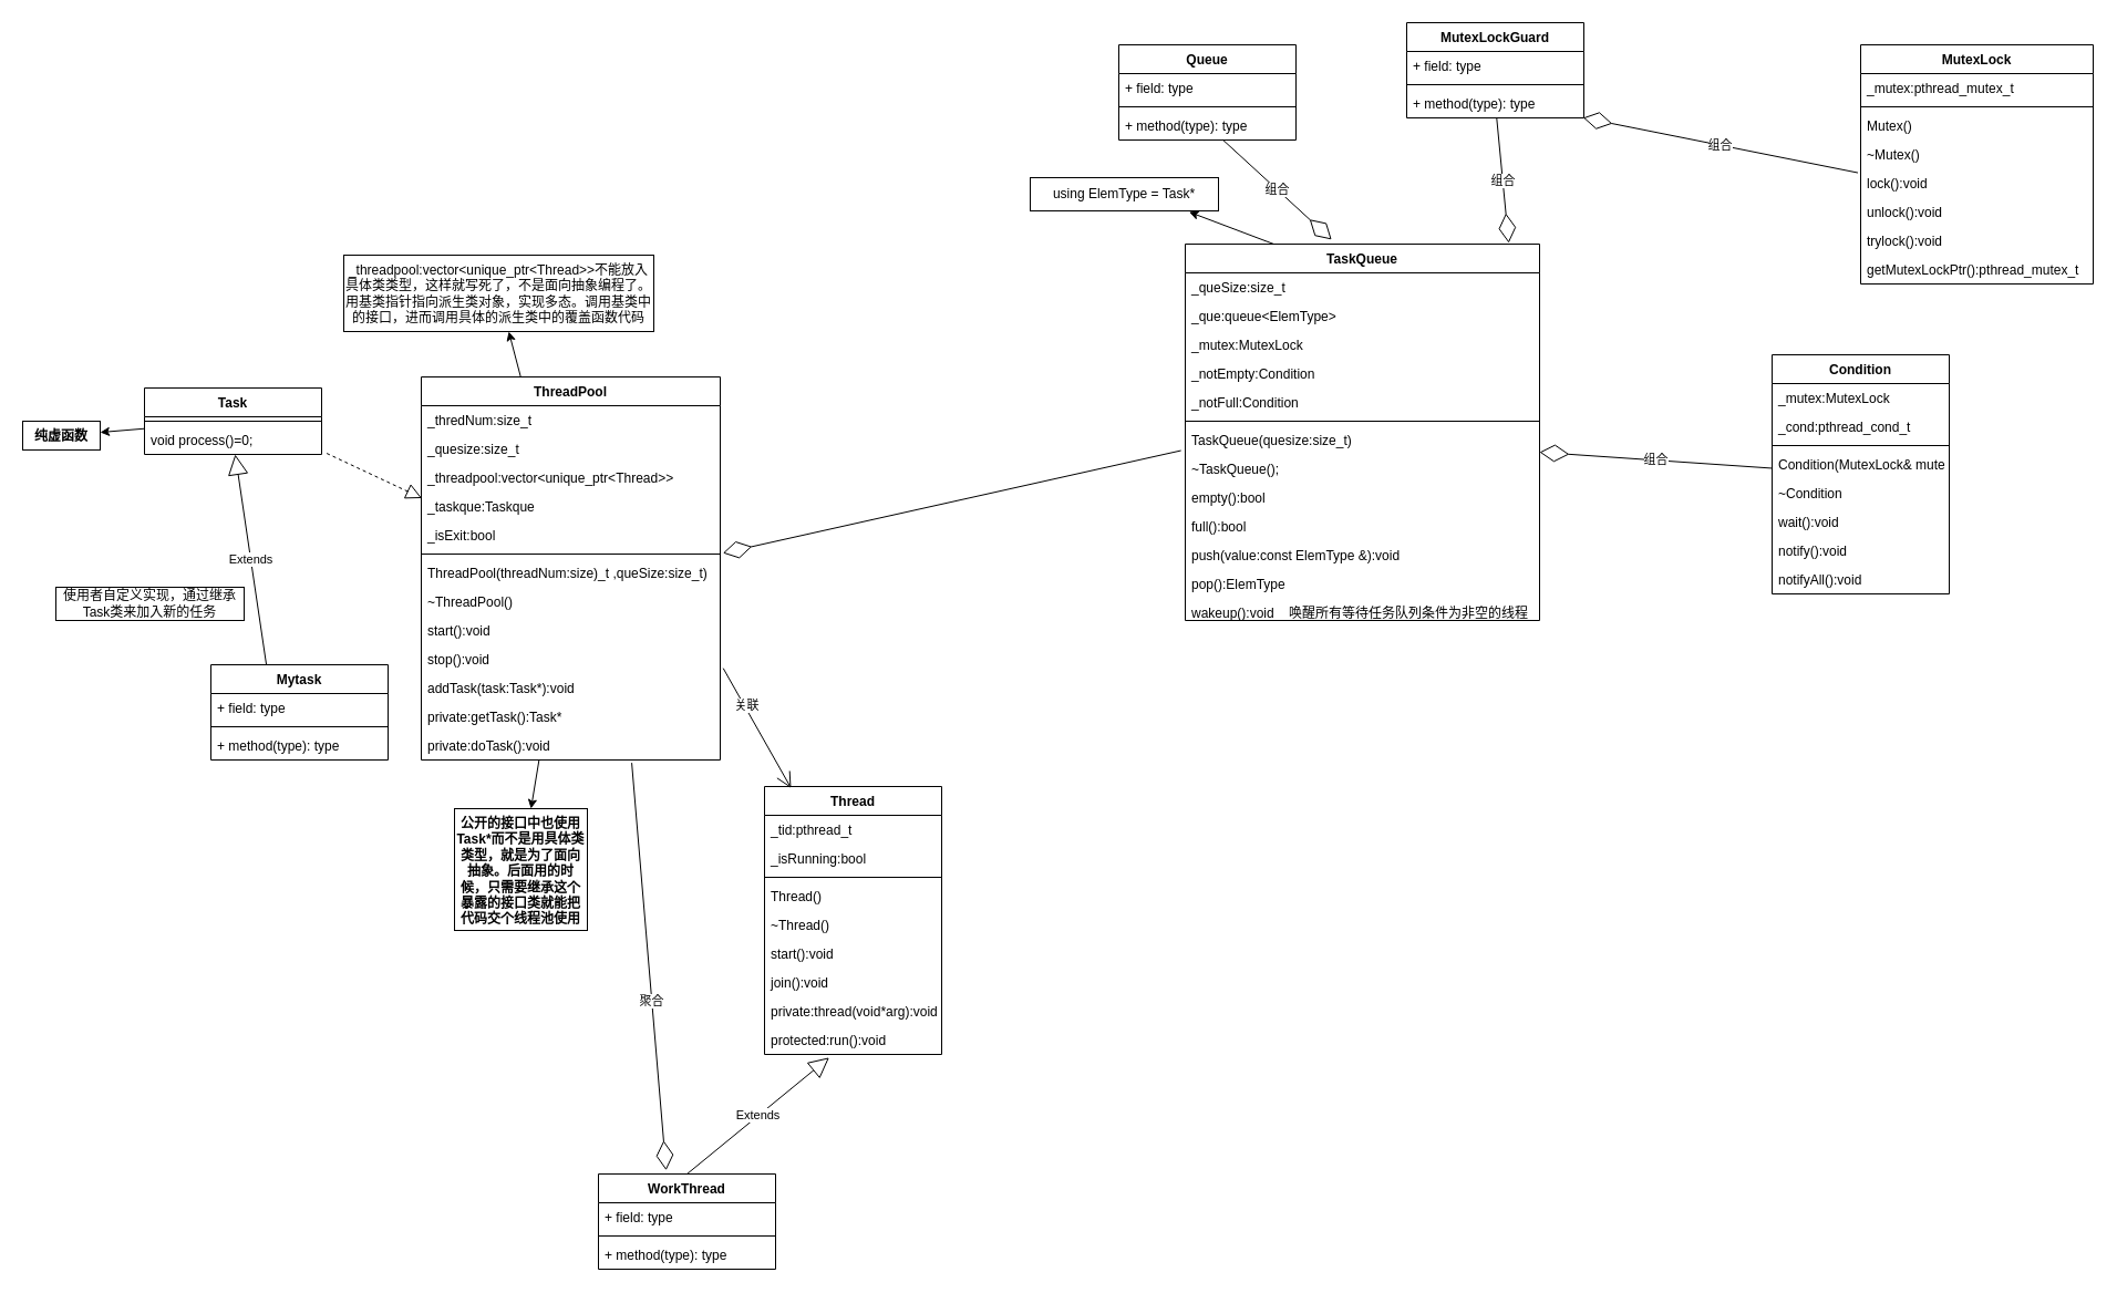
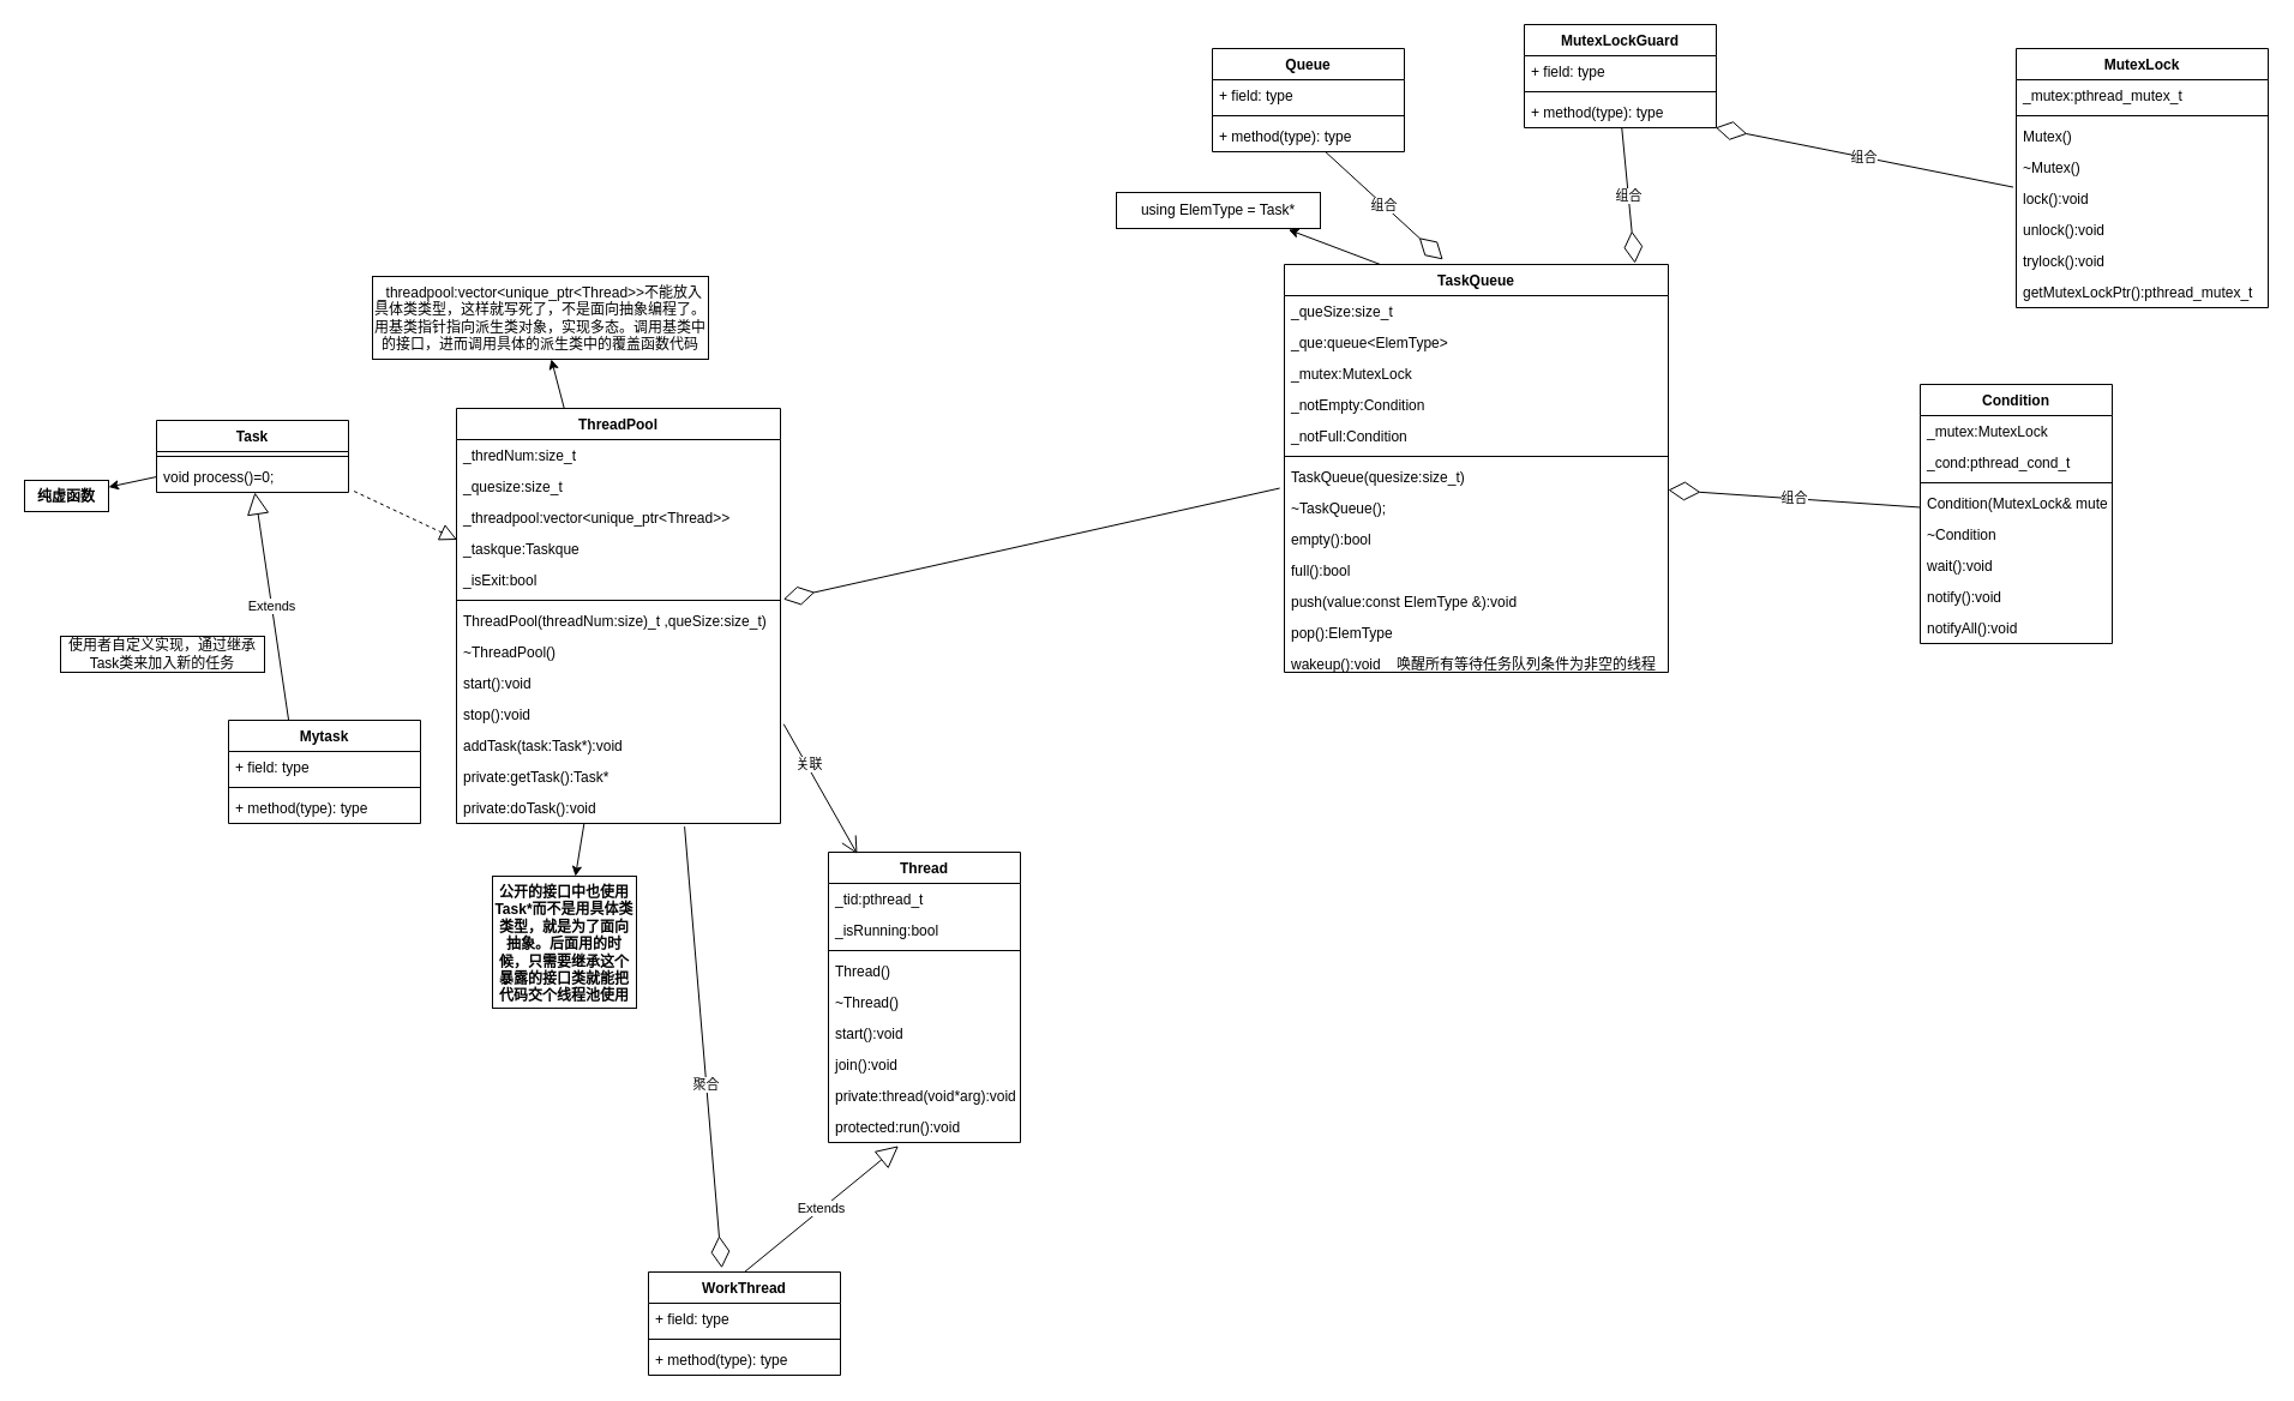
- <mxCell id="91" value="纯虚函数" style="whiteSpace=wrap;html=1;verticalAlign=top;fontStyle=1;startSize=26;" parent="1" vertex="1"><mxGeometry x="20" y="380" width="70" height="26" as="geometry" /></mxCell>
+ <mxCell id="91" value="纯虚函数" style="whiteSpace=wrap;html=1;verticalAlign=top;fontStyle=1;startSize=26;" parent="1" vertex="1"><mxGeometry x="20" y="400" width="70" height="26" as="geometry" /></mxCell>
